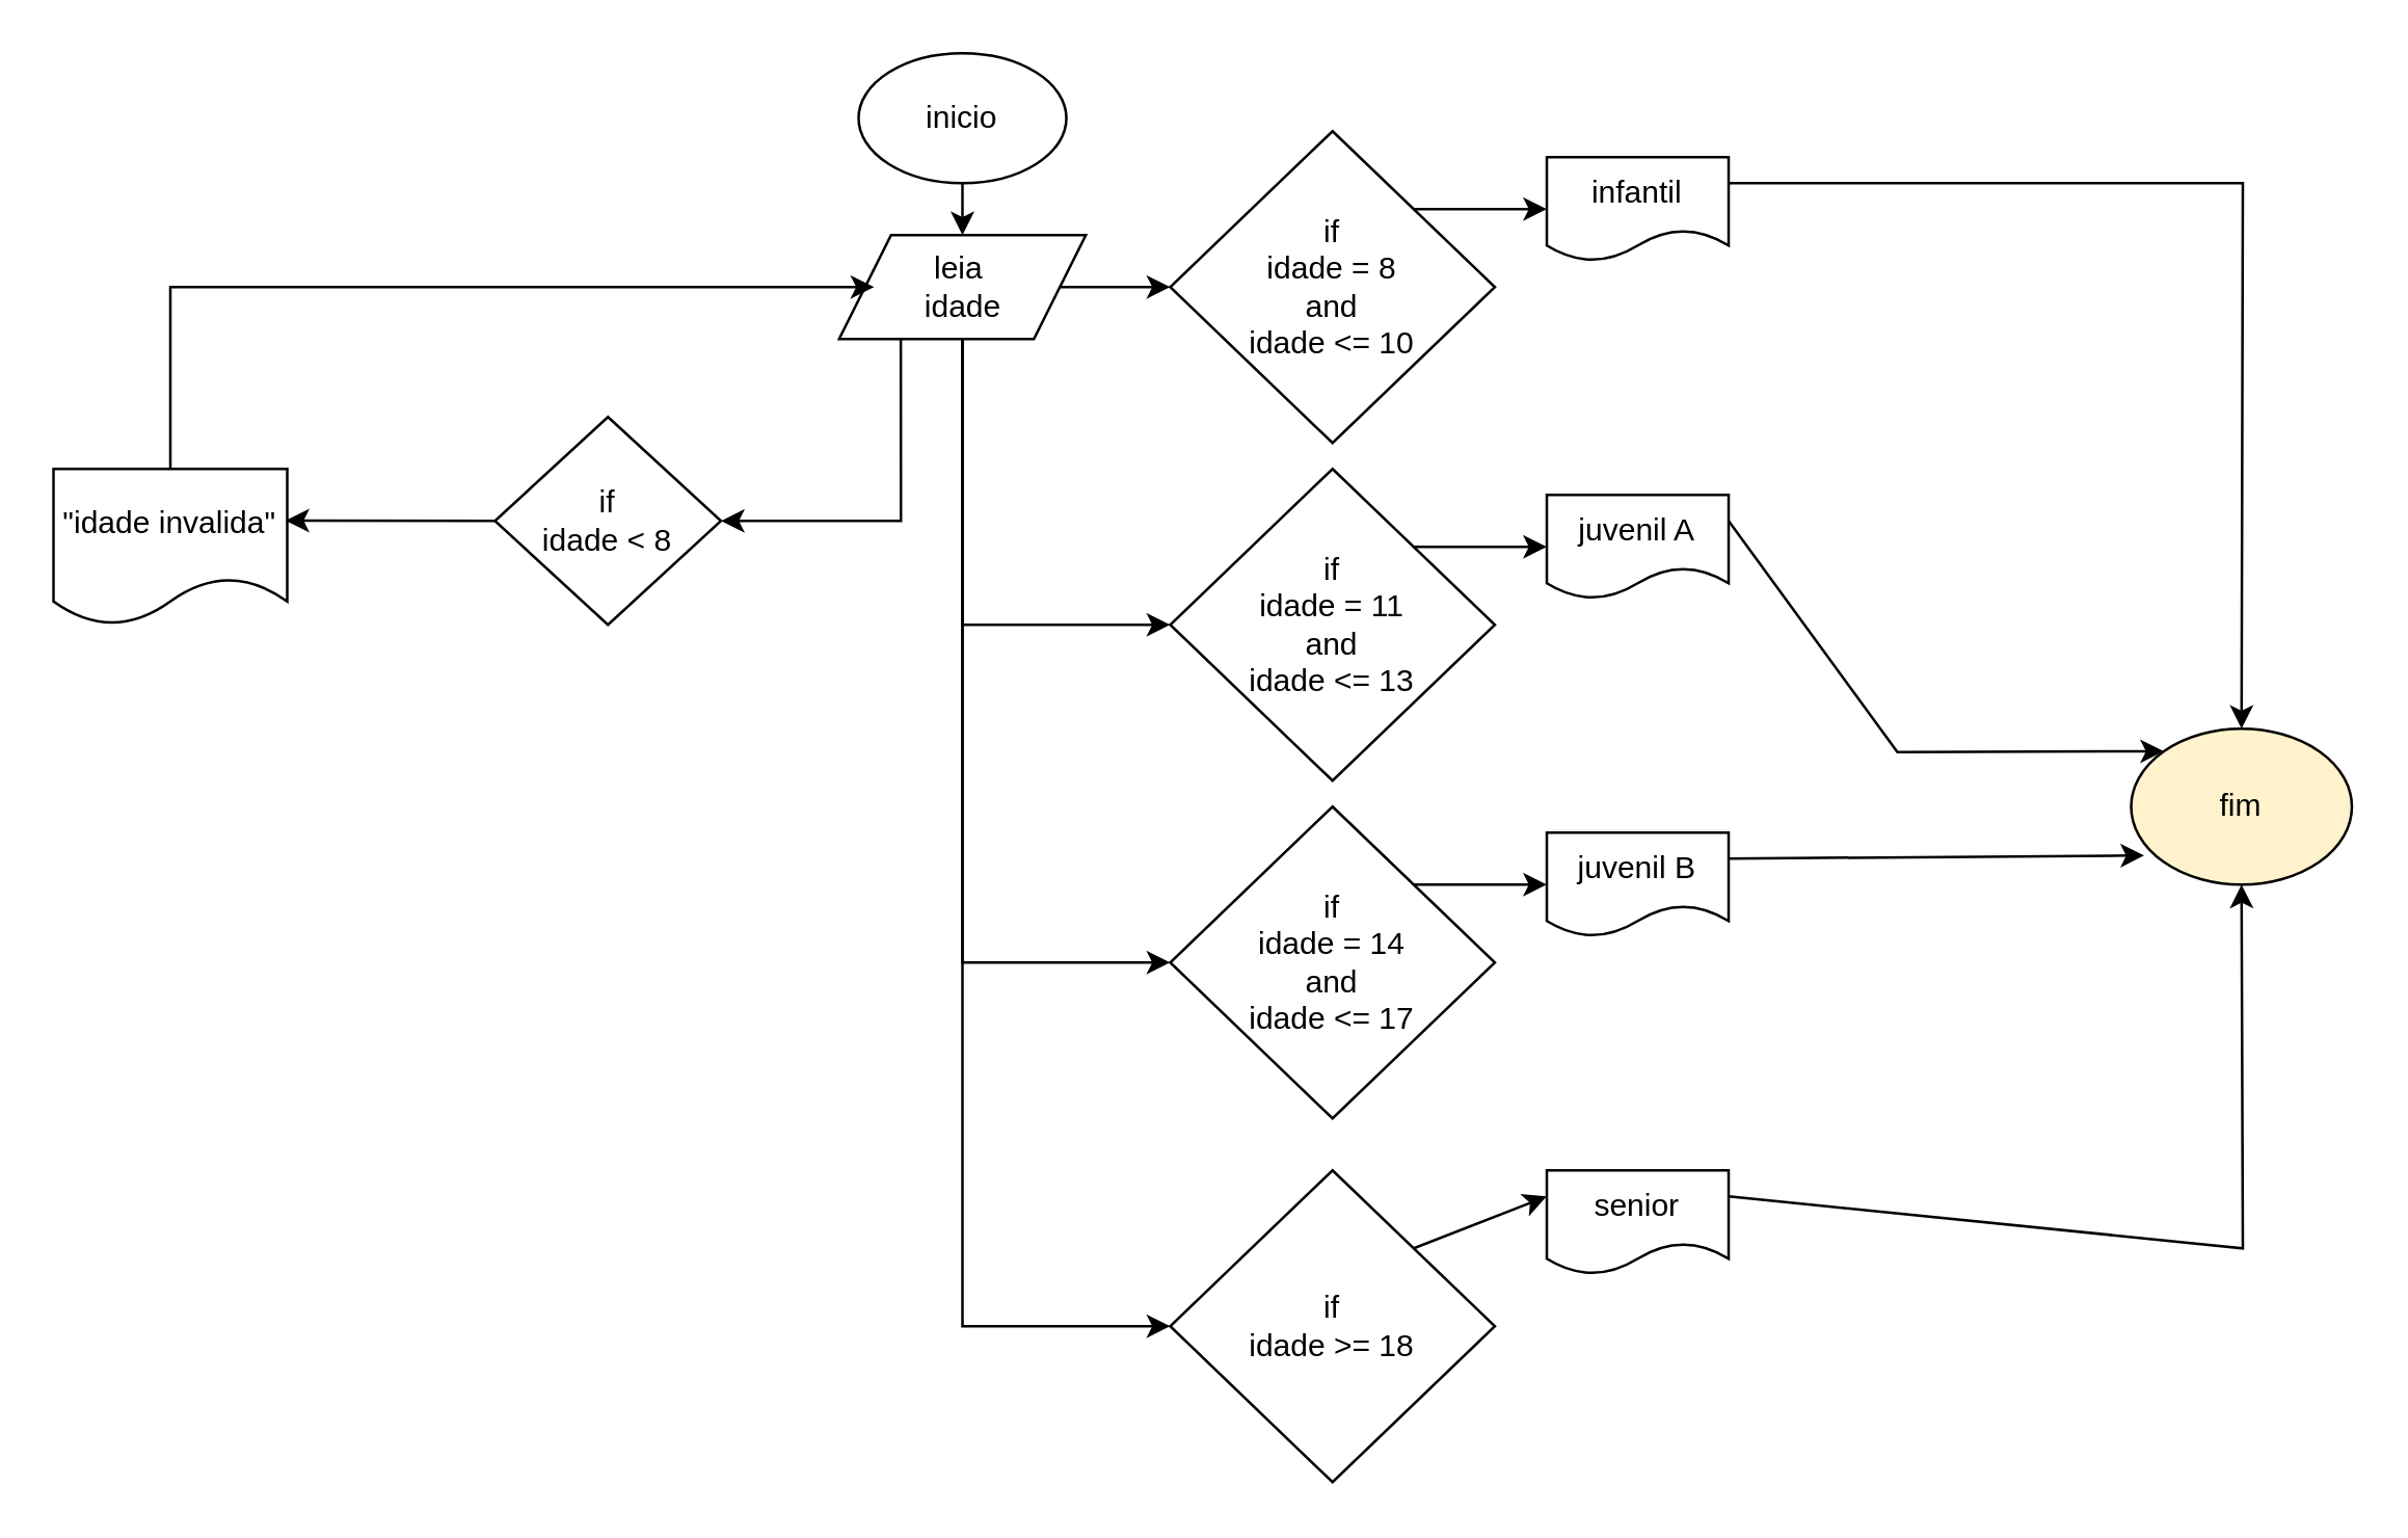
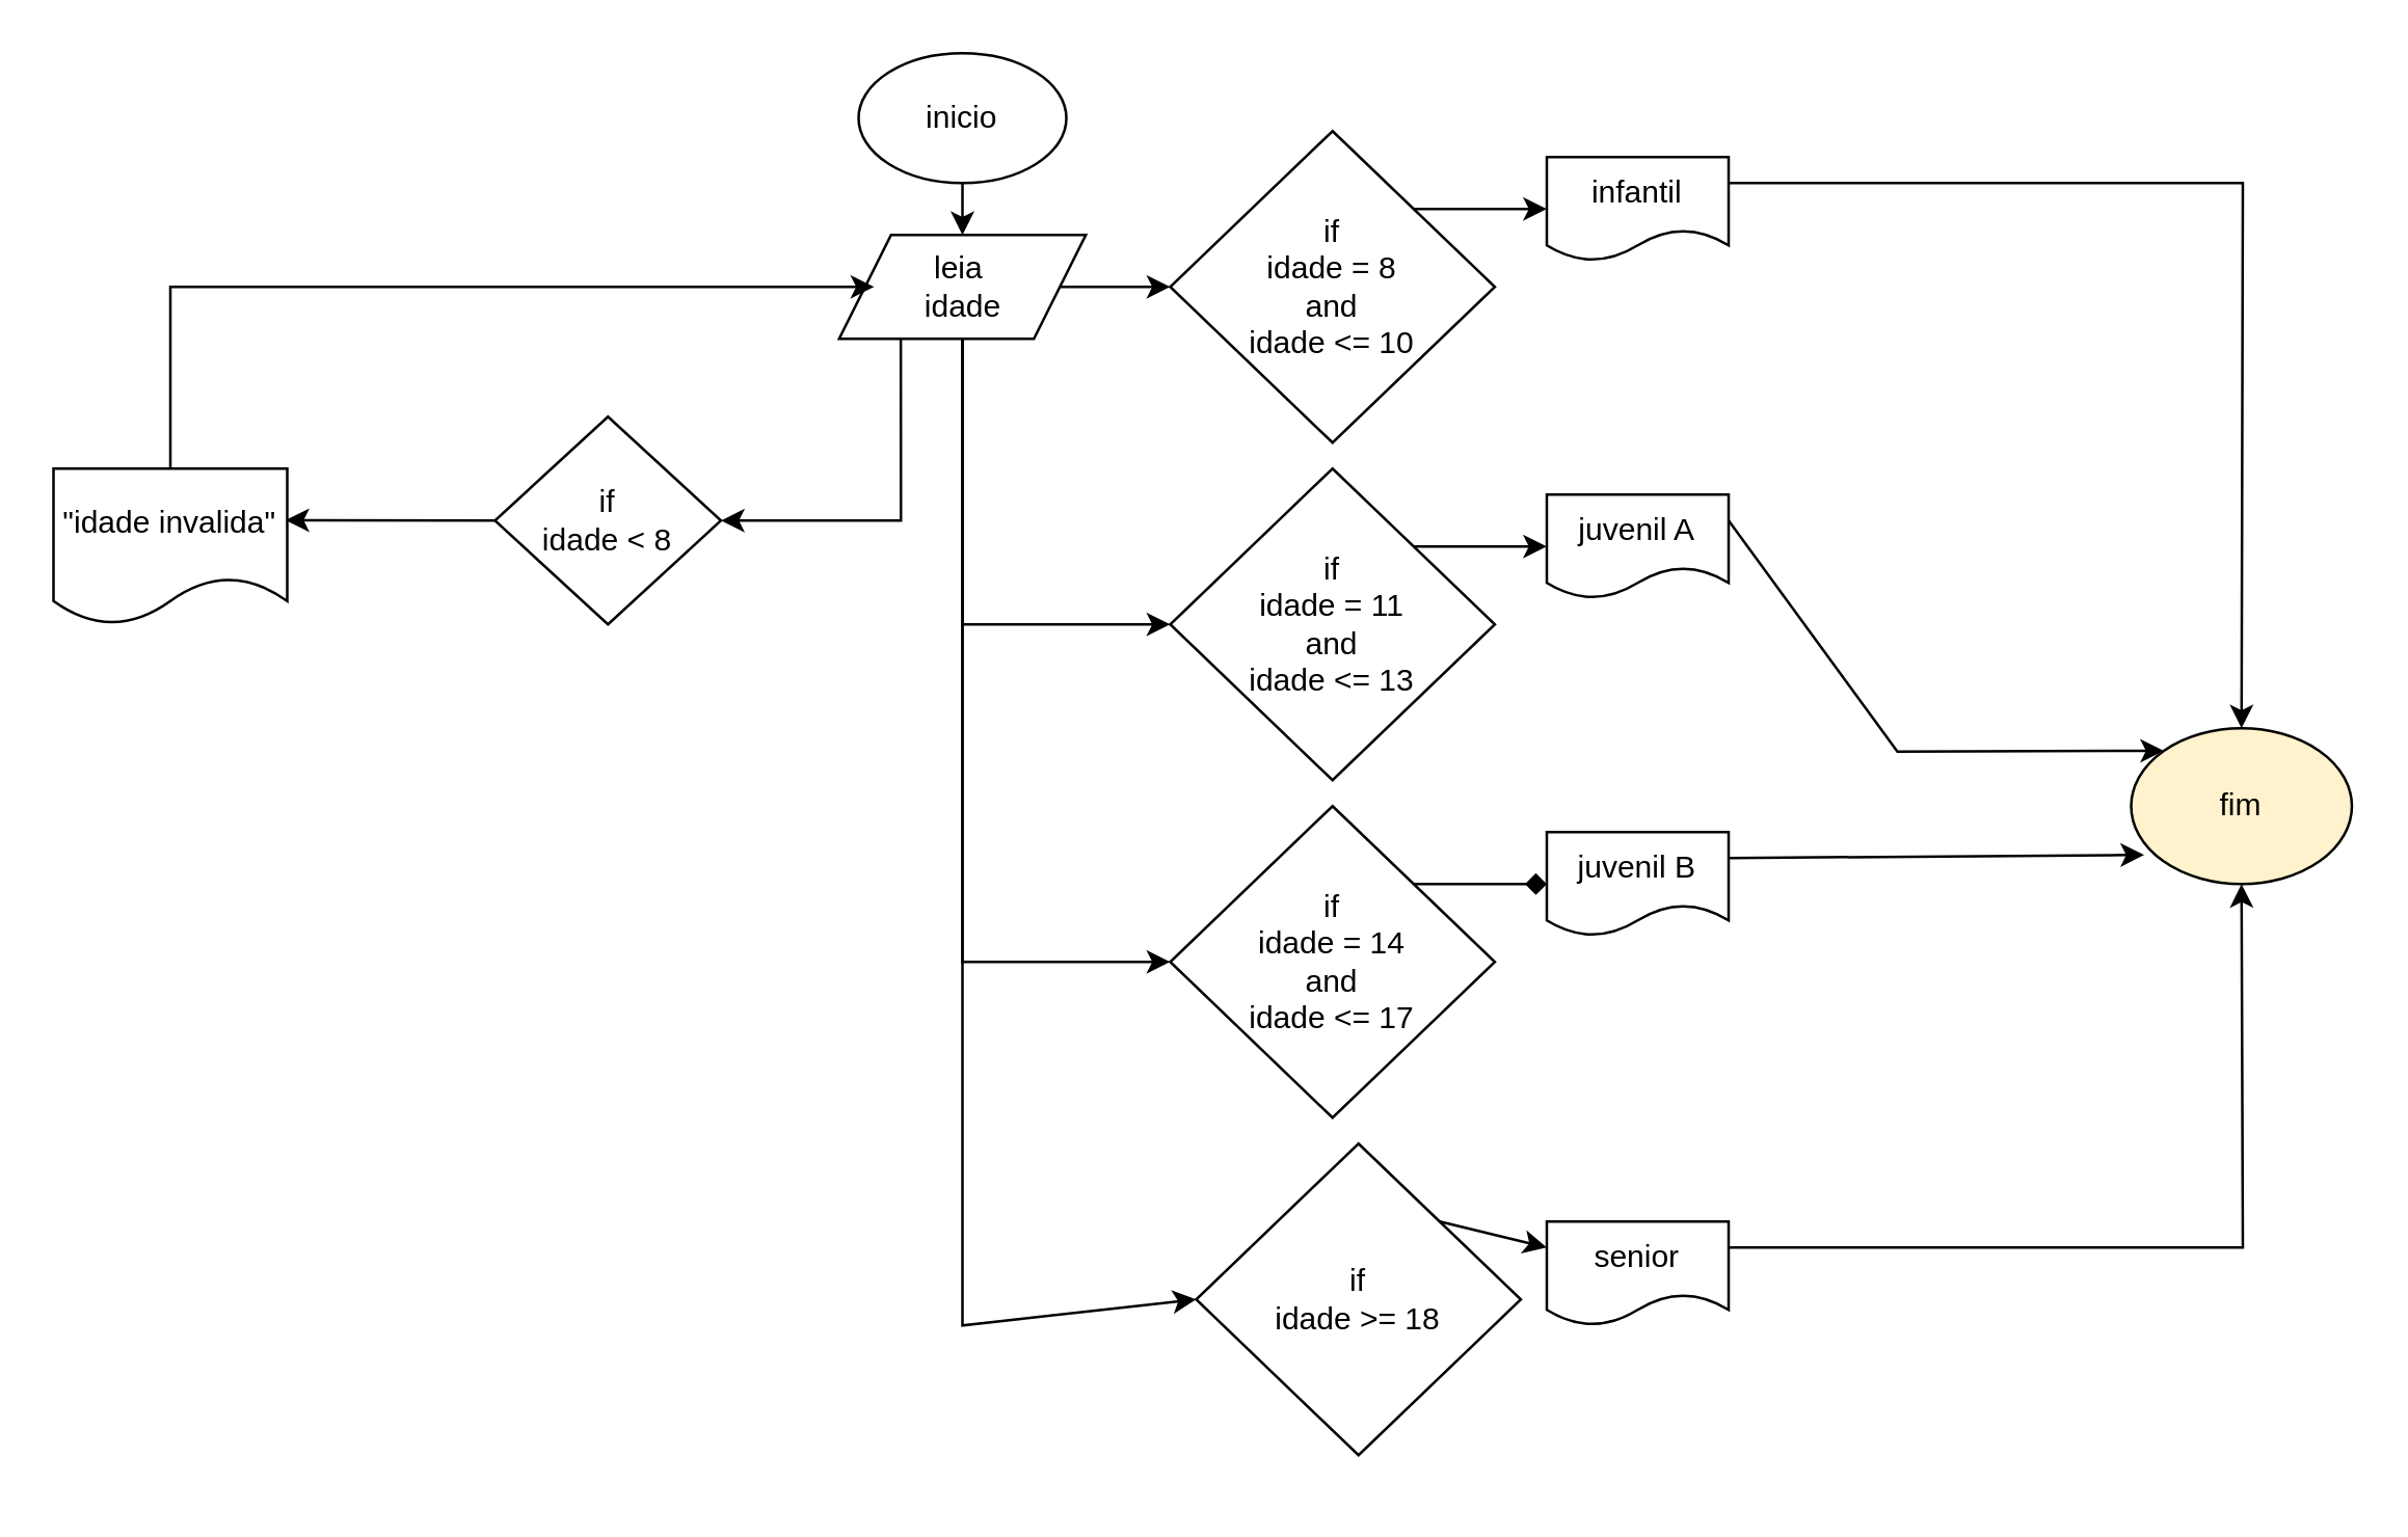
- <mxCell id="21" value="" style="endArrow=classic;html=1;rounded=0;exitX=1;exitY=0;exitDx=0;exitDy=0;entryX=0;entryY=0.5;entryDx=0;entryDy=0;" parent="1" source="14" target="15" edge="1"><mxGeometry width="50" height="50" relative="1" as="geometry"><mxPoint x="350" y="330" as="sourcePoint" /><mxPoint x="400" y="280" as="targetPoint" /></mxGeometry></mxCell>
+ <mxCell id="21" value="" style="endArrow=diamond;html=1;rounded=0;exitX=1;exitY=0;exitDx=0;exitDy=0;entryX=0;entryY=0.5;entryDx=0;entryDy=0;" parent="1" source="14" target="15" edge="1"><mxGeometry width="50" height="50" relative="1" as="geometry"><mxPoint x="350" y="330" as="sourcePoint" /><mxPoint x="400" y="280" as="targetPoint" /></mxGeometry></mxCell>
- <mxCell id="17" value="senior" style="shape=document;whiteSpace=wrap;html=1;boundedLbl=1;" parent="1" vertex="1"><mxGeometry x="595" y="450" width="70" height="40" as="geometry" /></mxCell>
+ <mxCell id="17" value="senior" style="shape=document;whiteSpace=wrap;html=1;boundedLbl=1;" parent="1" vertex="1"><mxGeometry x="595" y="470" width="70" height="40" as="geometry" /></mxCell>
- <mxCell id="16" value="if&lt;div&gt;idade &amp;gt;= 18&lt;/div&gt;" style="rhombus;whiteSpace=wrap;html=1;" parent="1" vertex="1"><mxGeometry x="450" y="450" width="125" height="120" as="geometry" /></mxCell>
+ <mxCell id="16" value="if&lt;div&gt;idade &amp;gt;= 18&lt;/div&gt;" style="rhombus;whiteSpace=wrap;html=1;" parent="1" vertex="1"><mxGeometry x="460" y="440" width="125" height="120" as="geometry" /></mxCell>
